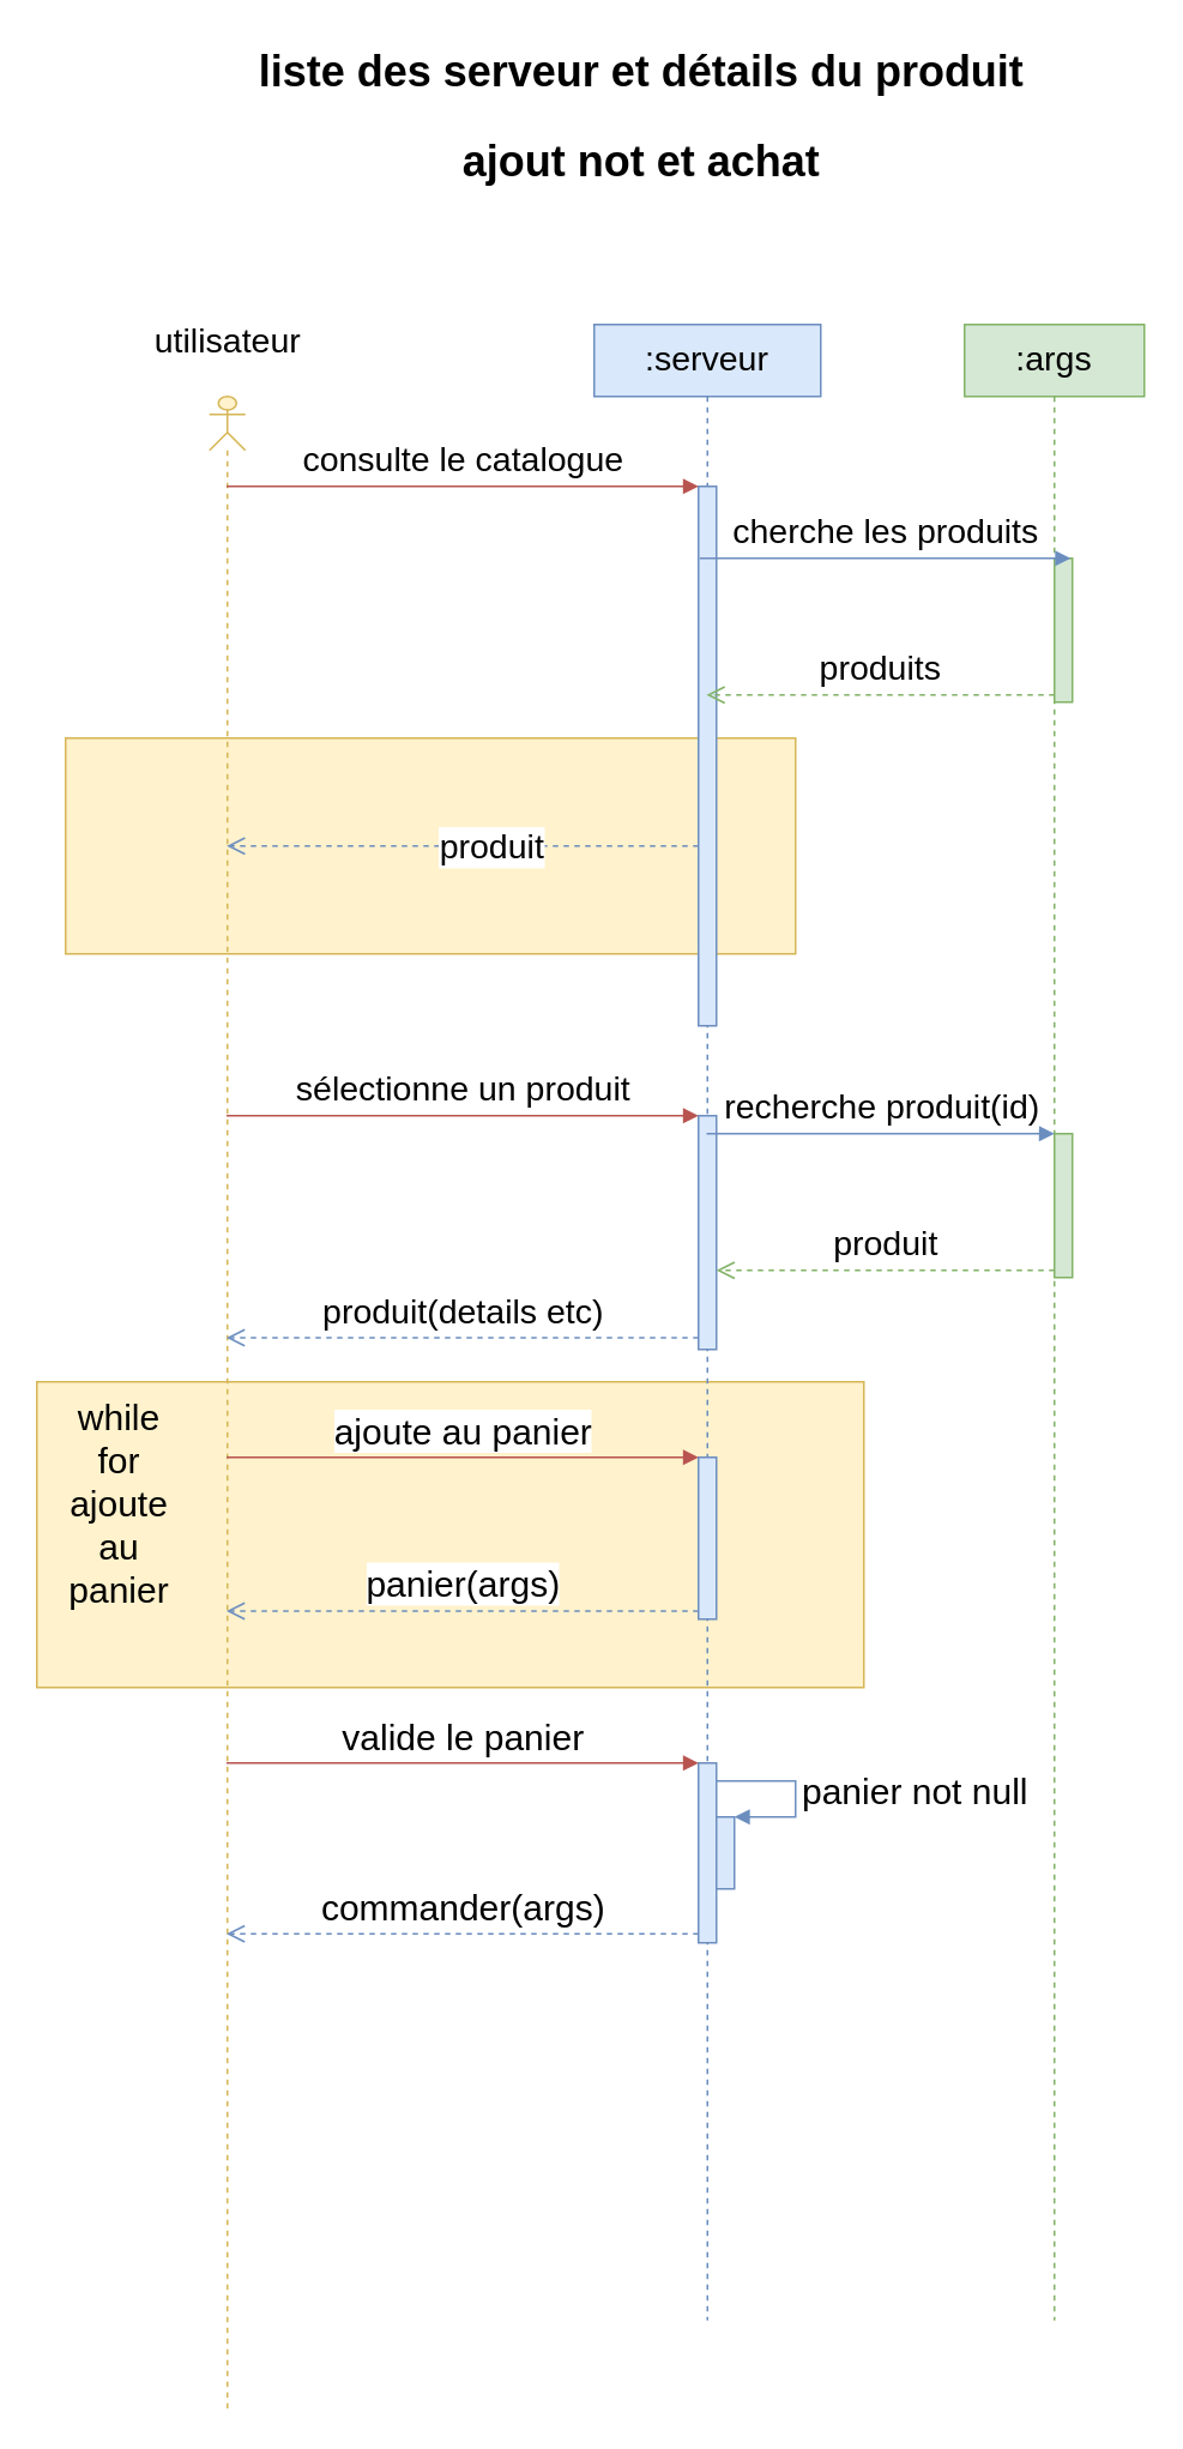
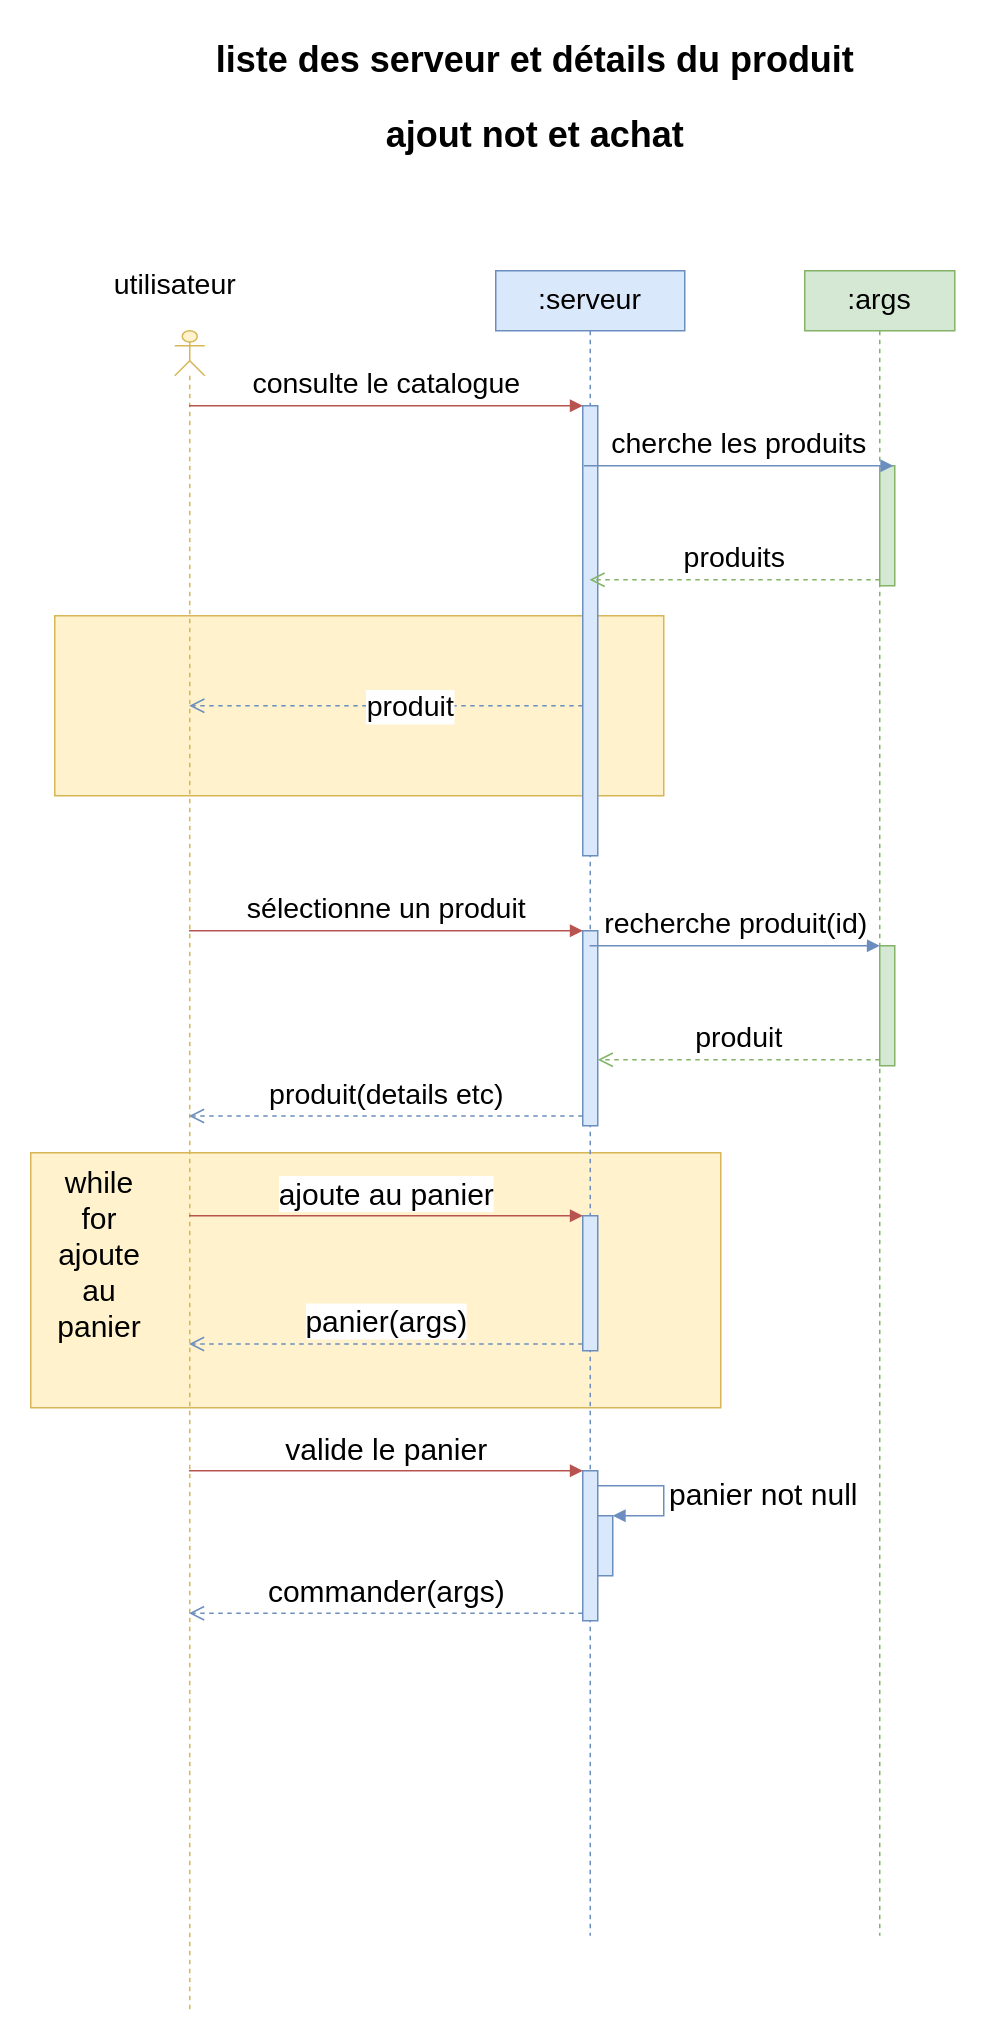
- <mxCell id="16" value="&lt;font style=&quot;font-size: 19px;&quot;&gt;utilisateur&lt;/font&gt;" style="text;html=1;align=center;verticalAlign=middle;resizable=0;points=[];autosize=1;strokeColor=none;fillColor=none;" parent="1" vertex="1"><mxGeometry x="76" y="170" width="100" height="40" as="geometry" /></mxCell>
+ <mxCell id="16" value="&lt;font style=&quot;font-size: 19px;&quot;&gt;utilisateur&lt;/font&gt;" style="text;html=1;align=center;verticalAlign=middle;resizable=0;points=[];autosize=1;strokeColor=none;fillColor=none;" parent="1" vertex="1"><mxGeometry x="66" y="170" width="100" height="40" as="geometry" /></mxCell>
